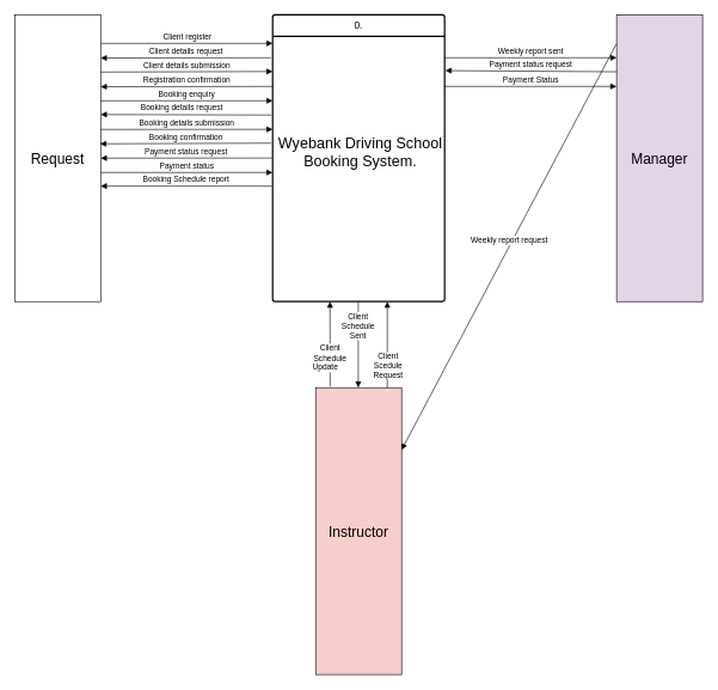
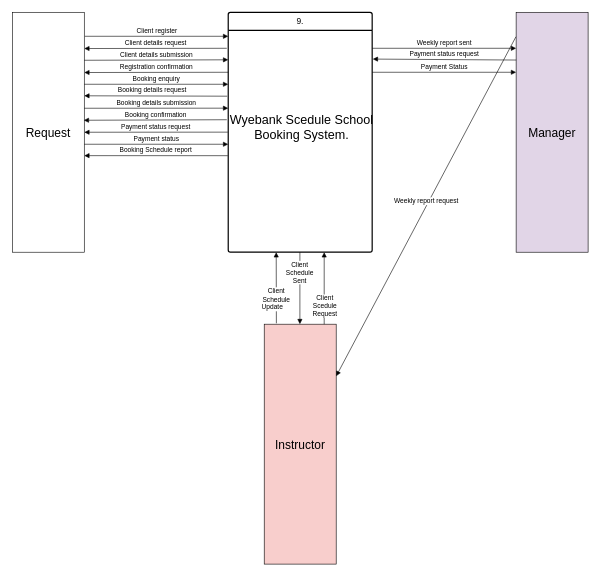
- <mxCell id="2" value="0." style="swimlane;childLayout=stackLayout;horizontal=1;startSize=30;horizontalStack=0;rounded=1;fontSize=14;fontStyle=0;strokeWidth=2;resizeParent=0;resizeLast=1;shadow=0;dashed=0;align=center;arcSize=4;whiteSpace=wrap;html=1;" parent="1" vertex="1"><mxGeometry x="380" y="20" width="240" height="400" as="geometry" /></mxCell>
+ <mxCell id="2" value="9." style="swimlane;childLayout=stackLayout;horizontal=1;startSize=30;horizontalStack=0;rounded=1;fontSize=14;fontStyle=0;strokeWidth=2;resizeParent=0;resizeLast=1;shadow=0;dashed=0;align=center;arcSize=4;whiteSpace=wrap;html=1;" parent="1" vertex="1"><mxGeometry x="380" y="20" width="240" height="400" as="geometry" /></mxCell>
- <mxCell id="3" value="&lt;div style=&quot;&quot;&gt;&lt;font style=&quot;font-size: 18px;&quot;&gt;&lt;br&gt;&lt;/font&gt;&lt;/div&gt;&lt;div style=&quot;&quot;&gt;&lt;font style=&quot;font-size: 18px;&quot;&gt;&lt;br&gt;&lt;/font&gt;&lt;/div&gt;&lt;div style=&quot;&quot;&gt;&lt;font style=&quot;font-size: 24px;&quot;&gt;&lt;br&gt;&lt;/font&gt;&lt;/div&gt;&lt;div style=&quot;&quot;&gt;&lt;font style=&quot;font-size: 24px;&quot;&gt;&lt;br&gt;&lt;/font&gt;&lt;/div&gt;&lt;div style=&quot;&quot;&gt;&lt;br&gt;&lt;/div&gt;&lt;div style=&quot;&quot;&gt;&lt;br&gt;&lt;/div&gt;&lt;div style=&quot;font-size: 21px;&quot;&gt;&lt;font style=&quot;font-size: 21px;&quot;&gt;&lt;span style=&quot;background-color: initial;&quot;&gt;Wyebank Driving School&lt;/span&gt;&lt;br&gt;&lt;/font&gt;&lt;/div&gt;&lt;div style=&quot;font-size: 21px;&quot;&gt;&lt;font style=&quot;font-size: 21px;&quot;&gt;Booking System.&lt;/font&gt;&lt;/div&gt;" style="align=center;strokeColor=none;fillColor=none;spacingLeft=4;fontSize=12;verticalAlign=top;resizable=0;rotatable=0;part=1;html=1;" parent="2" vertex="1"><mxGeometry y="30" width="240" height="370" as="geometry" /></mxCell>
+ <mxCell id="3" value="&lt;div style=&quot;&quot;&gt;&lt;font style=&quot;font-size: 18px;&quot;&gt;&lt;br&gt;&lt;/font&gt;&lt;/div&gt;&lt;div style=&quot;&quot;&gt;&lt;font style=&quot;font-size: 18px;&quot;&gt;&lt;br&gt;&lt;/font&gt;&lt;/div&gt;&lt;div style=&quot;&quot;&gt;&lt;font style=&quot;font-size: 24px;&quot;&gt;&lt;br&gt;&lt;/font&gt;&lt;/div&gt;&lt;div style=&quot;&quot;&gt;&lt;font style=&quot;font-size: 24px;&quot;&gt;&lt;br&gt;&lt;/font&gt;&lt;/div&gt;&lt;div style=&quot;&quot;&gt;&lt;br&gt;&lt;/div&gt;&lt;div style=&quot;&quot;&gt;&lt;br&gt;&lt;/div&gt;&lt;div style=&quot;font-size: 21px;&quot;&gt;&lt;font style=&quot;font-size: 21px;&quot;&gt;&lt;span style=&quot;background-color: initial;&quot;&gt;Wyebank Scedule School&lt;/span&gt;&lt;br&gt;&lt;/font&gt;&lt;/div&gt;&lt;div style=&quot;font-size: 21px;&quot;&gt;&lt;font style=&quot;font-size: 21px;&quot;&gt;Booking System.&lt;/font&gt;&lt;/div&gt;" style="align=center;strokeColor=none;fillColor=none;spacingLeft=4;fontSize=12;verticalAlign=top;resizable=0;rotatable=0;part=1;html=1;" parent="2" vertex="1"><mxGeometry y="30" width="240" height="370" as="geometry" /></mxCell>
